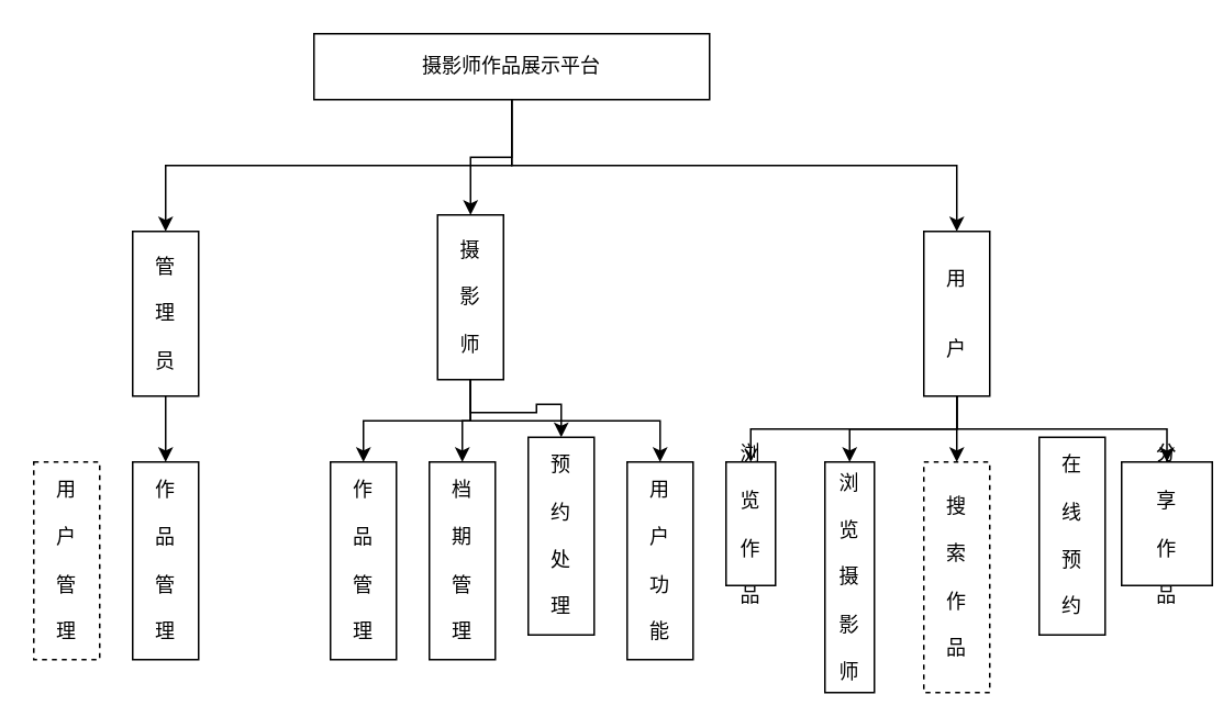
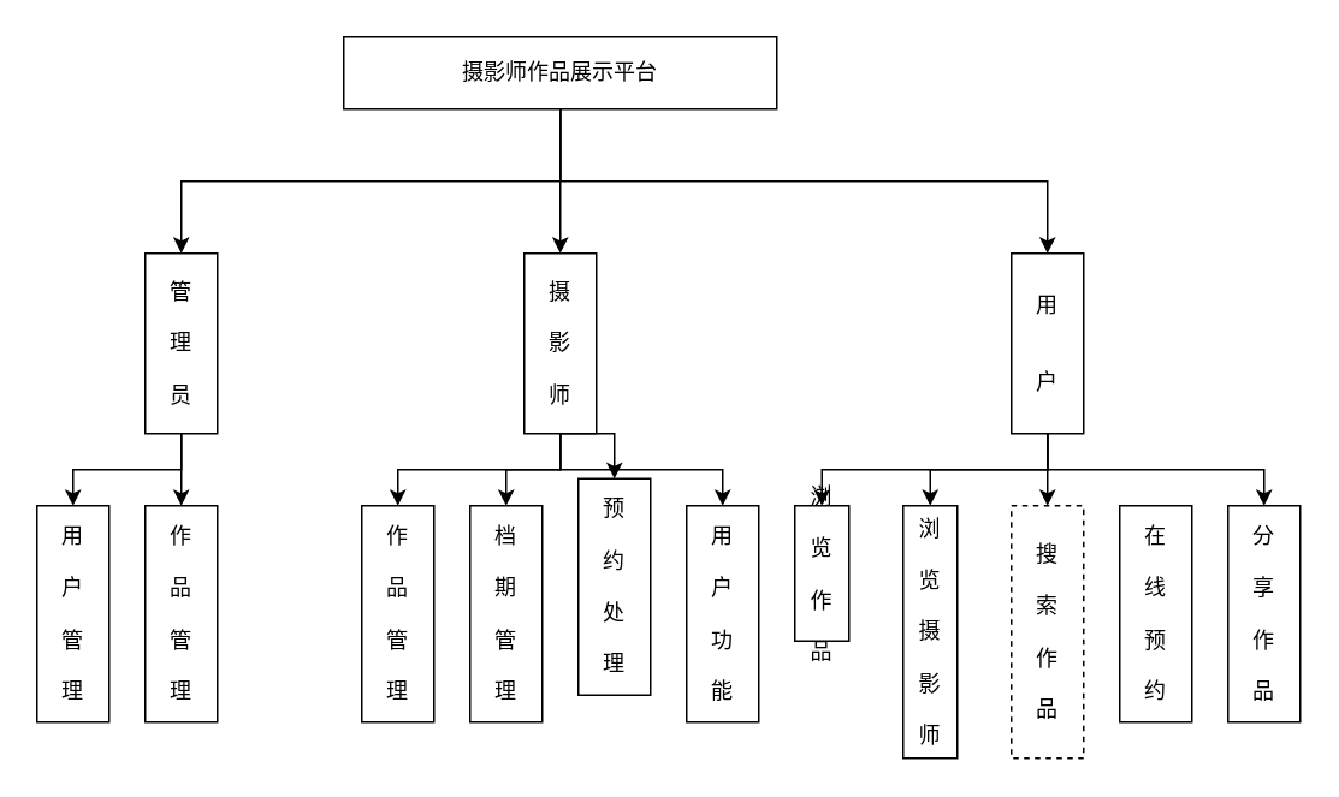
- <mxCell id="10" value="摄&lt;div&gt;&lt;br&gt;&lt;div&gt;影&lt;/div&gt;&lt;div&gt;&lt;br&gt;&lt;/div&gt;&lt;div&gt;师&lt;/div&gt;&lt;/div&gt;" style="whiteSpace=wrap;html=1;rounded=0;" parent="1" vertex="1"><mxGeometry x="265" y="130" width="40" height="100" as="geometry" /></mxCell>
+ <mxCell id="10" value="摄&lt;div&gt;&lt;br&gt;&lt;div&gt;影&lt;/div&gt;&lt;div&gt;&lt;br&gt;&lt;/div&gt;&lt;div&gt;师&lt;/div&gt;&lt;/div&gt;" style="whiteSpace=wrap;html=1;rounded=0;" parent="1" vertex="1"><mxGeometry x="290" y="140" width="40" height="100" as="geometry" /></mxCell>
+ <mxCell id="17" style="edgeStyle=orthogonalEdgeStyle;rounded=0;orthogonalLoop=1;jettySize=auto;html=1;exitX=0.5;exitY=1;exitDx=0;exitDy=0;entryX=0.5;entryY=0;entryDx=0;entryDy=0;" parent="1" source="18" target="19" edge="1"><mxGeometry relative="1" as="geometry" /></mxCell>
- <mxCell id="11" style="edgeStyle=orthogonalEdgeStyle;rounded=0;orthogonalLoop=1;jettySize=auto;html=1;exitX=0.5;exitY=1;exitDx=0;exitDy=0;entryX=0.5;entryY=0;entryDx=0;entryDy=0;endArrow=open;" parent="1" source="15" target="24" edge="1"><mxGeometry relative="1" as="geometry" /></mxCell>
+ <mxCell id="11" style="edgeStyle=orthogonalEdgeStyle;rounded=0;orthogonalLoop=1;jettySize=auto;html=1;exitX=0.5;exitY=1;exitDx=0;exitDy=0;entryX=0.5;entryY=0;entryDx=0;entryDy=0;" parent="1" source="15" target="24" edge="1"><mxGeometry relative="1" as="geometry" /></mxCell>
- <mxCell id="26" value="分&lt;div&gt;&lt;br&gt;&lt;/div&gt;&lt;div&gt;享&lt;br&gt;&lt;div&gt;&lt;div&gt;&lt;br&gt;&lt;/div&gt;&lt;div&gt;作&lt;/div&gt;&lt;div&gt;&lt;br&gt;&lt;/div&gt;&lt;div&gt;品&lt;/div&gt;&lt;/div&gt;&lt;/div&gt;" style="whiteSpace=wrap;html=1;rounded=0;" parent="1" vertex="1"><mxGeometry x="680" y="280" width="55" height="75" as="geometry" /></mxCell>
+ <mxCell id="26" value="分&lt;div&gt;&lt;br&gt;&lt;/div&gt;&lt;div&gt;享&lt;br&gt;&lt;div&gt;&lt;div&gt;&lt;br&gt;&lt;/div&gt;&lt;div&gt;作&lt;/div&gt;&lt;div&gt;&lt;br&gt;&lt;/div&gt;&lt;div&gt;品&lt;/div&gt;&lt;/div&gt;&lt;/div&gt;" style="whiteSpace=wrap;html=1;rounded=0;" parent="1" vertex="1"><mxGeometry x="680" y="280" width="40" height="120" as="geometry" /></mxCell>
- <mxCell id="25" value="在&lt;div&gt;&lt;br&gt;&lt;/div&gt;&lt;div&gt;线&lt;/div&gt;&lt;div&gt;&lt;br&gt;&lt;/div&gt;&lt;div&gt;预&lt;/div&gt;&lt;div&gt;&lt;br&gt;&lt;/div&gt;&lt;div&gt;约&lt;/div&gt;" style="whiteSpace=wrap;html=1;rounded=0;" parent="1" vertex="1"><mxGeometry x="630" y="265" width="40" height="120" as="geometry" /></mxCell>
+ <mxCell id="25" value="在&lt;div&gt;&lt;br&gt;&lt;/div&gt;&lt;div&gt;线&lt;/div&gt;&lt;div&gt;&lt;br&gt;&lt;/div&gt;&lt;div&gt;预&lt;/div&gt;&lt;div&gt;&lt;br&gt;&lt;/div&gt;&lt;div&gt;约&lt;/div&gt;" style="whiteSpace=wrap;html=1;rounded=0;" parent="1" vertex="1"><mxGeometry x="620" y="280" width="40" height="120" as="geometry" /></mxCell>
- <mxCell id="19" value="用&lt;br&gt;&lt;div&gt;&lt;span style=&quot;background-color: transparent; color: light-dark(rgb(0, 0, 0), rgb(255, 255, 255));&quot;&gt;&lt;br&gt;&lt;/span&gt;&lt;/div&gt;&lt;div&gt;户&lt;br&gt;&lt;div&gt;&lt;br&gt;&lt;/div&gt;&lt;div&gt;管&lt;/div&gt;&lt;div&gt;&lt;br&gt;&lt;/div&gt;&lt;div&gt;理&lt;/div&gt;&lt;/div&gt;" style="whiteSpace=wrap;html=1;rounded=0;dashed=1;" parent="1" vertex="1"><mxGeometry x="20" y="280" width="40" height="120" as="geometry" /></mxCell>
+ <mxCell id="19" value="用&lt;br&gt;&lt;div&gt;&lt;span style=&quot;background-color: transparent; color: light-dark(rgb(0, 0, 0), rgb(255, 255, 255));&quot;&gt;&lt;br&gt;&lt;/span&gt;&lt;/div&gt;&lt;div&gt;户&lt;br&gt;&lt;div&gt;&lt;br&gt;&lt;/div&gt;&lt;div&gt;管&lt;/div&gt;&lt;div&gt;&lt;br&gt;&lt;/div&gt;&lt;div&gt;理&lt;/div&gt;&lt;/div&gt;" style="whiteSpace=wrap;html=1;rounded=0;" parent="1" vertex="1"><mxGeometry x="20" y="280" width="40" height="120" as="geometry" /></mxCell>
